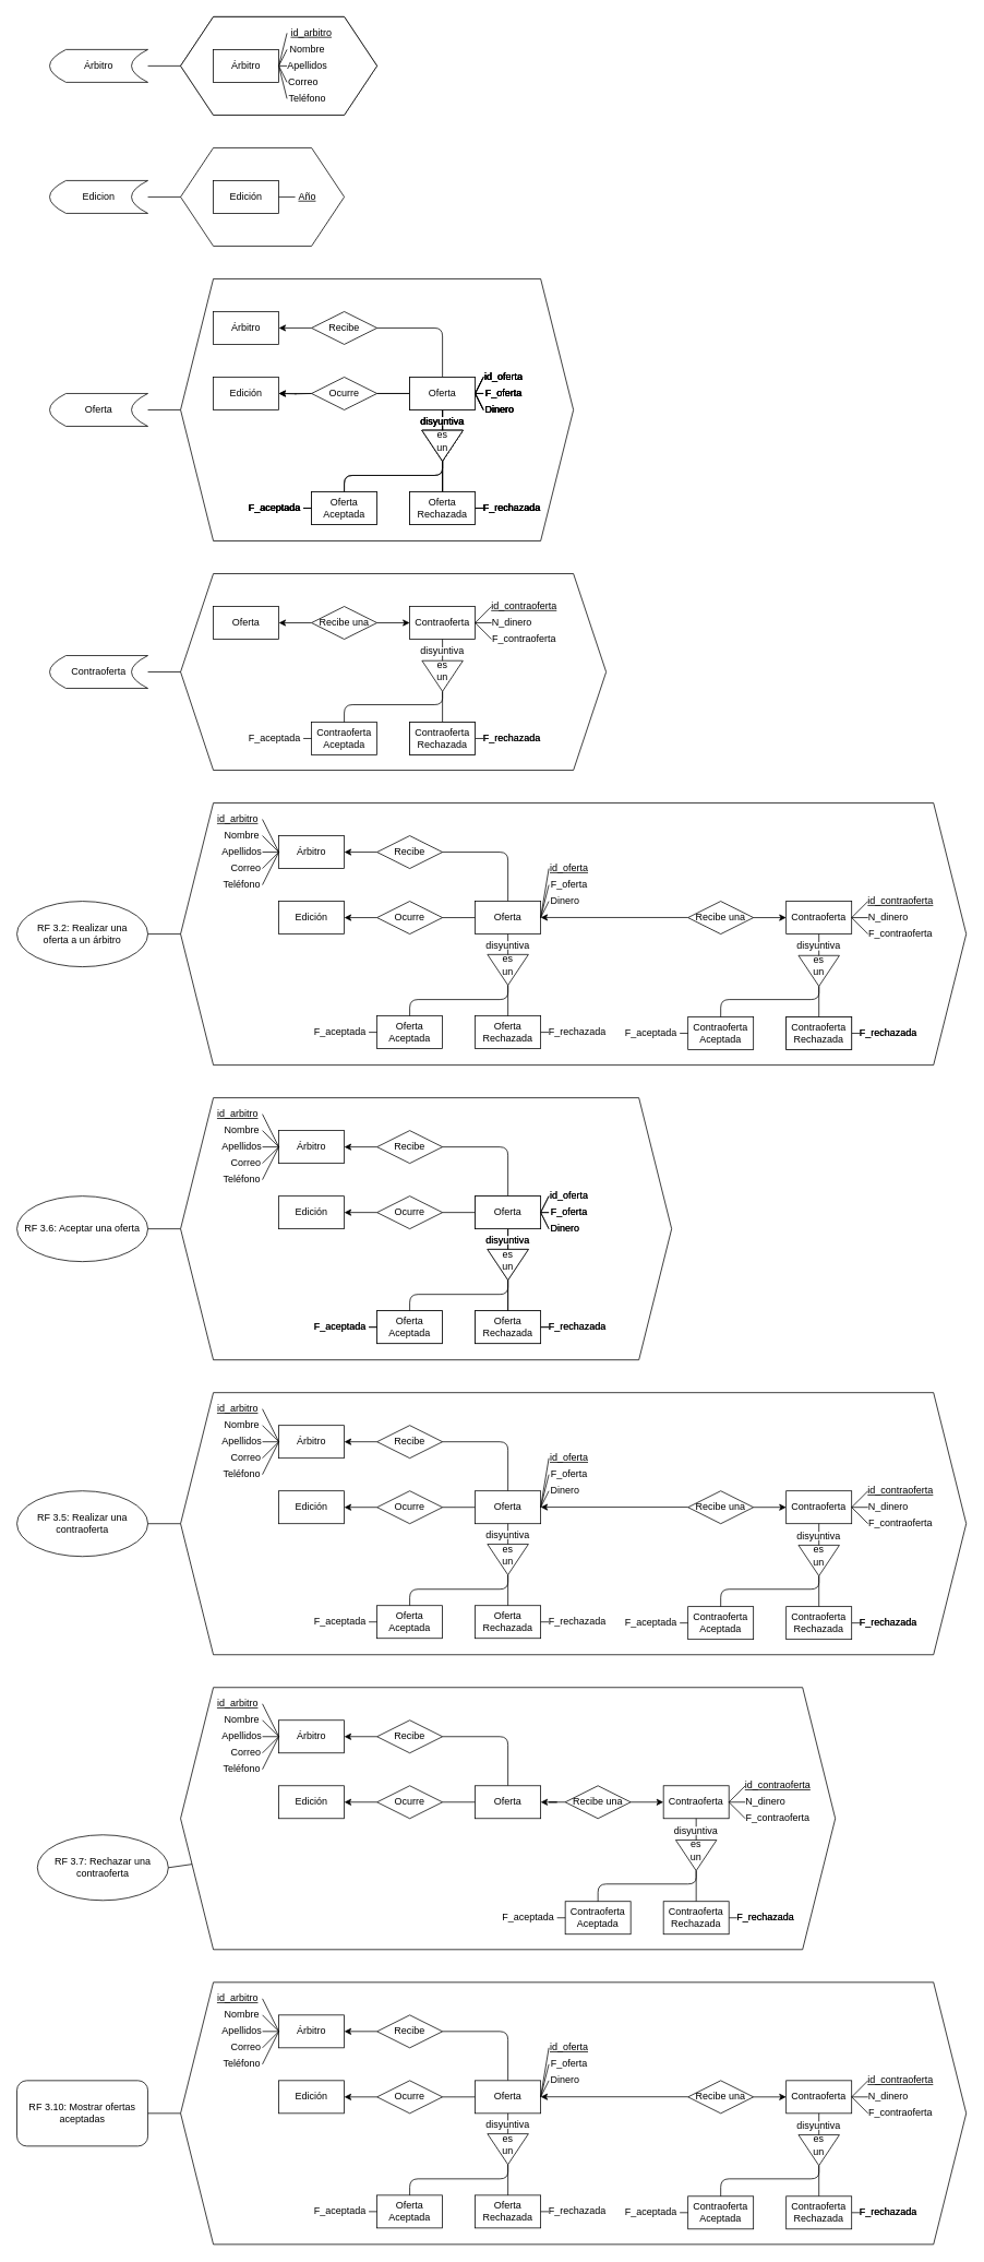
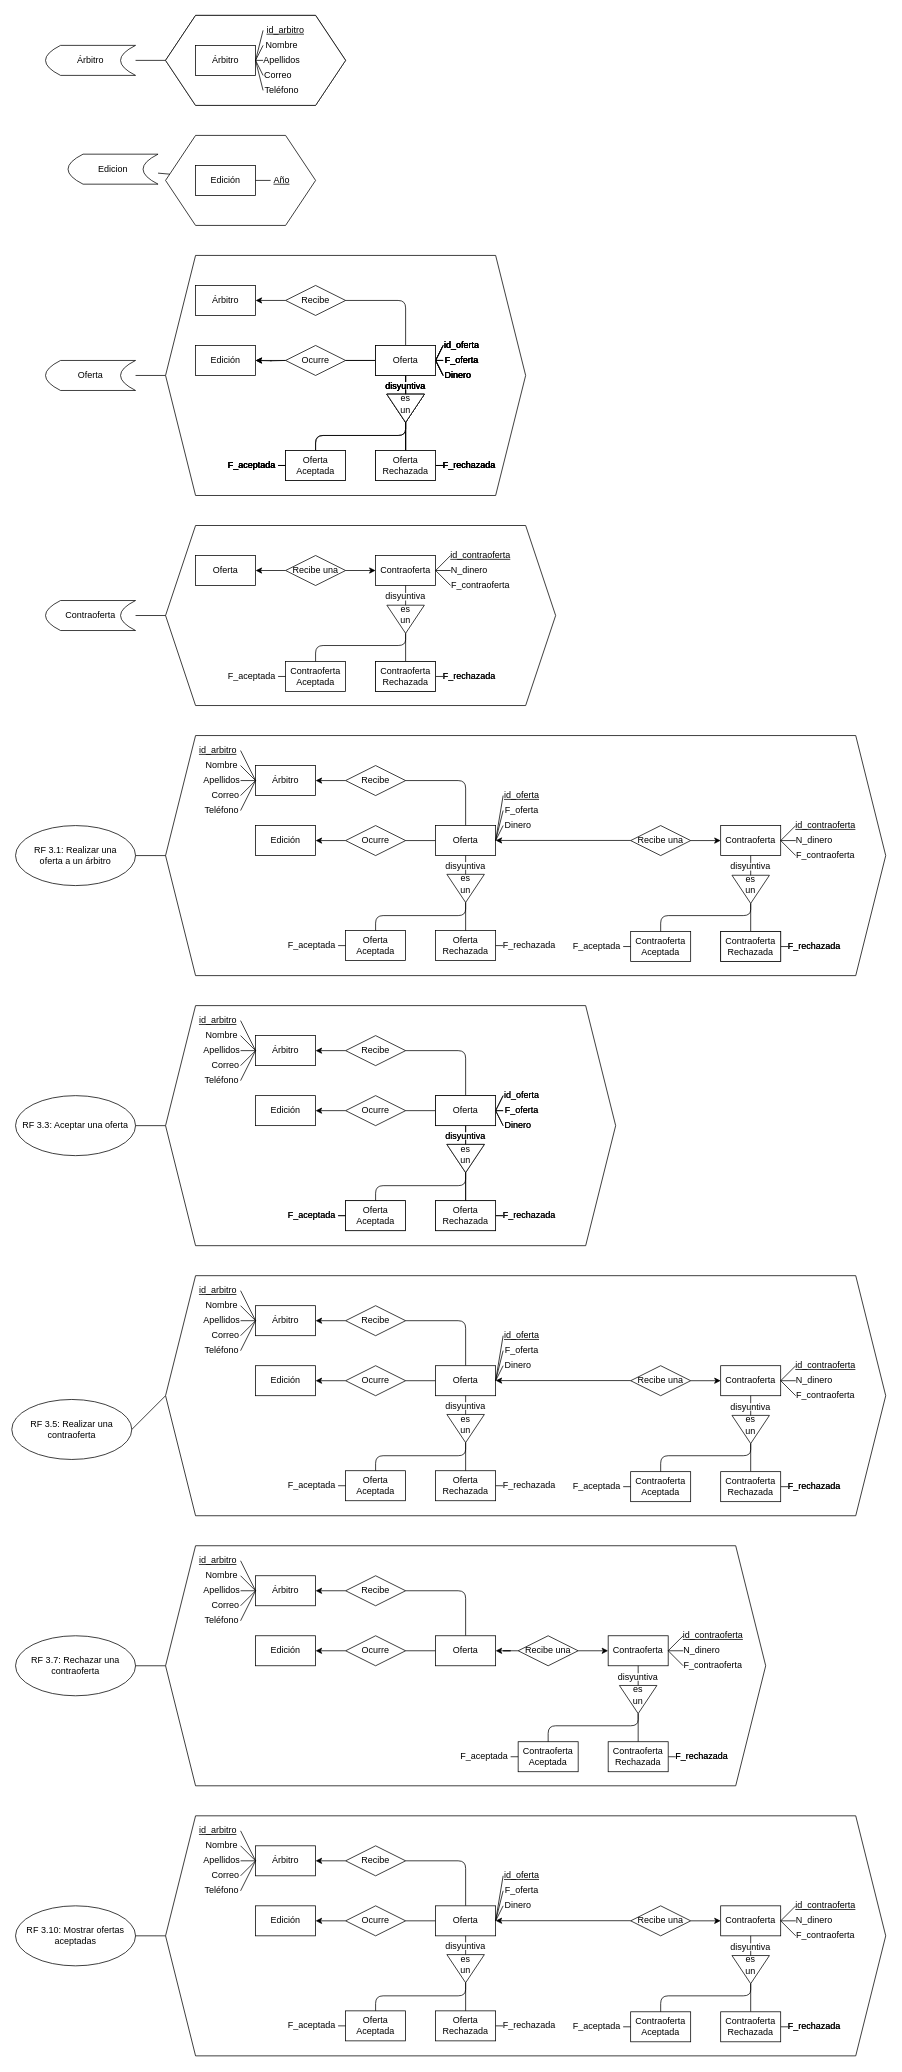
- <mxCell id="36" value="Edicion" style="shape=dataStorage;whiteSpace=wrap;html=1;fixedSize=1;size=20;" parent="1" vertex="1"><mxGeometry x="60" y="220" width="120" height="40" as="geometry" /></mxCell>
+ <mxCell id="36" value="Edicion" style="shape=dataStorage;whiteSpace=wrap;html=1;fixedSize=1;size=20;" parent="1" vertex="1"><mxGeometry x="90" y="205" width="120" height="40" as="geometry" /></mxCell>
- <mxCell id="54" value="&lt;div&gt;RF 3.2: Realizar una &lt;br&gt;&lt;/div&gt;&lt;div&gt;oferta a un árbitro&lt;/div&gt;" style="ellipse;whiteSpace=wrap;html=1;" parent="1" vertex="1"><mxGeometry x="20" y="1100" width="160" height="80" as="geometry" /></mxCell>
+ <mxCell id="54" value="&lt;div&gt;RF 3.1: Realizar una &lt;br&gt;&lt;/div&gt;&lt;div&gt;oferta a un árbitro&lt;/div&gt;" style="ellipse;whiteSpace=wrap;html=1;" parent="1" vertex="1"><mxGeometry x="20" y="1100" width="160" height="80" as="geometry" /></mxCell>
- <mxCell id="87" value="&lt;div&gt;RF 3.6: Aceptar una oferta&lt;/div&gt;" style="ellipse;whiteSpace=wrap;html=1;" parent="1" vertex="1"><mxGeometry x="20" y="1460" width="160" height="80" as="geometry" /></mxCell>
+ <mxCell id="87" value="&lt;div&gt;RF 3.3: Aceptar una oferta&lt;/div&gt;" style="ellipse;whiteSpace=wrap;html=1;" parent="1" vertex="1"><mxGeometry x="20" y="1460" width="160" height="80" as="geometry" /></mxCell>
- <mxCell id="108" value="RF 3.5: Realizar una contraoferta" style="ellipse;whiteSpace=wrap;html=1;" parent="1" vertex="1"><mxGeometry x="20" y="1820" width="160" height="80" as="geometry" /></mxCell>
+ <mxCell id="108" value="RF 3.5: Realizar una contraoferta" style="ellipse;whiteSpace=wrap;html=1;" parent="1" vertex="1"><mxGeometry x="15" y="1865" width="160" height="80" as="geometry" /></mxCell>
- <mxCell id="110" value="RF 3.7: Rechazar una contraoferta" style="ellipse;whiteSpace=wrap;html=1;" parent="1" vertex="1"><mxGeometry x="45" y="2240" width="160" height="80" as="geometry" /></mxCell>
+ <mxCell id="110" value="RF 3.7: Rechazar una contraoferta" style="ellipse;whiteSpace=wrap;html=1;" parent="1" vertex="1"><mxGeometry x="20" y="2180" width="160" height="80" as="geometry" /></mxCell>
- <mxCell id="112" value="RF 3.10: Mostrar ofertas aceptadas" style="whiteSpace=wrap;html=1;rounded=1;" parent="1" vertex="1"><mxGeometry x="20" y="2540" width="160" height="80" as="geometry" /></mxCell>
+ <mxCell id="112" value="RF 3.10: Mostrar ofertas aceptadas" style="ellipse;whiteSpace=wrap;html=1;" parent="1" vertex="1"><mxGeometry x="20" y="2540" width="160" height="80" as="geometry" /></mxCell>
